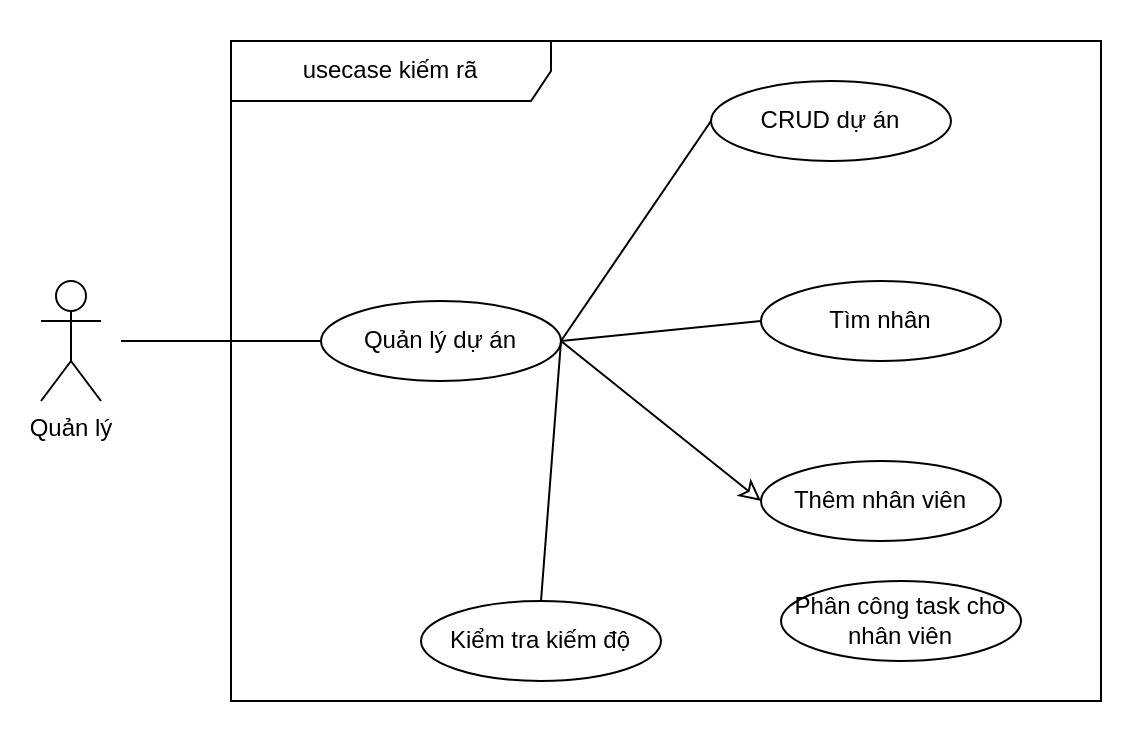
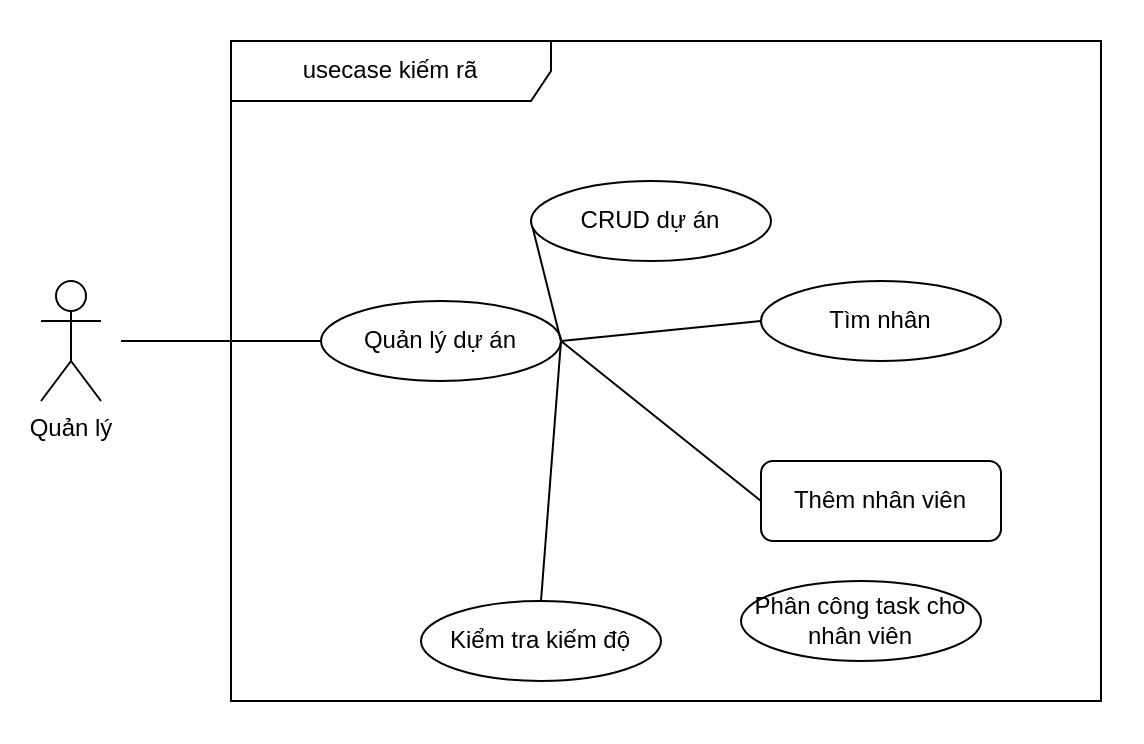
- <mxCell id="5" value="CRUD dự án" style="ellipse;whiteSpace=wrap;html=1;" parent="2" vertex="1"><mxGeometry x="240" y="20" width="120" height="40" as="geometry" /></mxCell>
+ <mxCell id="5" value="CRUD dự án" style="ellipse;whiteSpace=wrap;html=1;" parent="2" vertex="1"><mxGeometry x="150" y="70" width="120" height="40" as="geometry" /></mxCell>
- <mxCell id="9" value="" style="endArrow=classic;startArrow=none;endFill=0;startFill=0;endSize=8;html=1;verticalAlign=bottom;labelBackgroundColor=none;strokeWidth=1;entryX=0;entryY=0.5;entryDx=0;entryDy=0;exitX=1;exitY=0.5;exitDx=0;exitDy=0;" parent="2" source="3" target="8" edge="1"><mxGeometry width="160" relative="1" as="geometry"><mxPoint x="135" y="450" as="sourcePoint" /><mxPoint x="212.574" y="384.142" as="targetPoint" /></mxGeometry></mxCell>
+ <mxCell id="9" value="" style="endArrow=none;startArrow=none;endFill=0;startFill=0;endSize=8;html=1;verticalAlign=bottom;labelBackgroundColor=none;strokeWidth=1;entryX=0;entryY=0.5;entryDx=0;entryDy=0;exitX=1;exitY=0.5;exitDx=0;exitDy=0;" parent="2" source="3" target="8" edge="1"><mxGeometry width="160" relative="1" as="geometry"><mxPoint x="135" y="450" as="sourcePoint" /><mxPoint x="212.574" y="384.142" as="targetPoint" /></mxGeometry></mxCell>
- <mxCell id="8" value="Thêm nhân viên" style="ellipse;whiteSpace=wrap;html=1;" parent="2" vertex="1"><mxGeometry x="265" y="210" width="120" height="40" as="geometry" /></mxCell>
+ <mxCell id="8" value="Thêm nhân viên" style="whiteSpace=wrap;html=1;rounded=1;" parent="2" vertex="1"><mxGeometry x="265" y="210" width="120" height="40" as="geometry" /></mxCell>
- <mxCell id="11" value="Phân công task cho nhân viên" style="ellipse;whiteSpace=wrap;html=1;" vertex="1" parent="2"><mxGeometry x="275" y="270" width="120" height="40" as="geometry" /></mxCell>
+ <mxCell id="11" value="Phân công task cho nhân viên" style="ellipse;whiteSpace=wrap;html=1;" vertex="1" parent="2"><mxGeometry x="255" y="270" width="120" height="40" as="geometry" /></mxCell>
